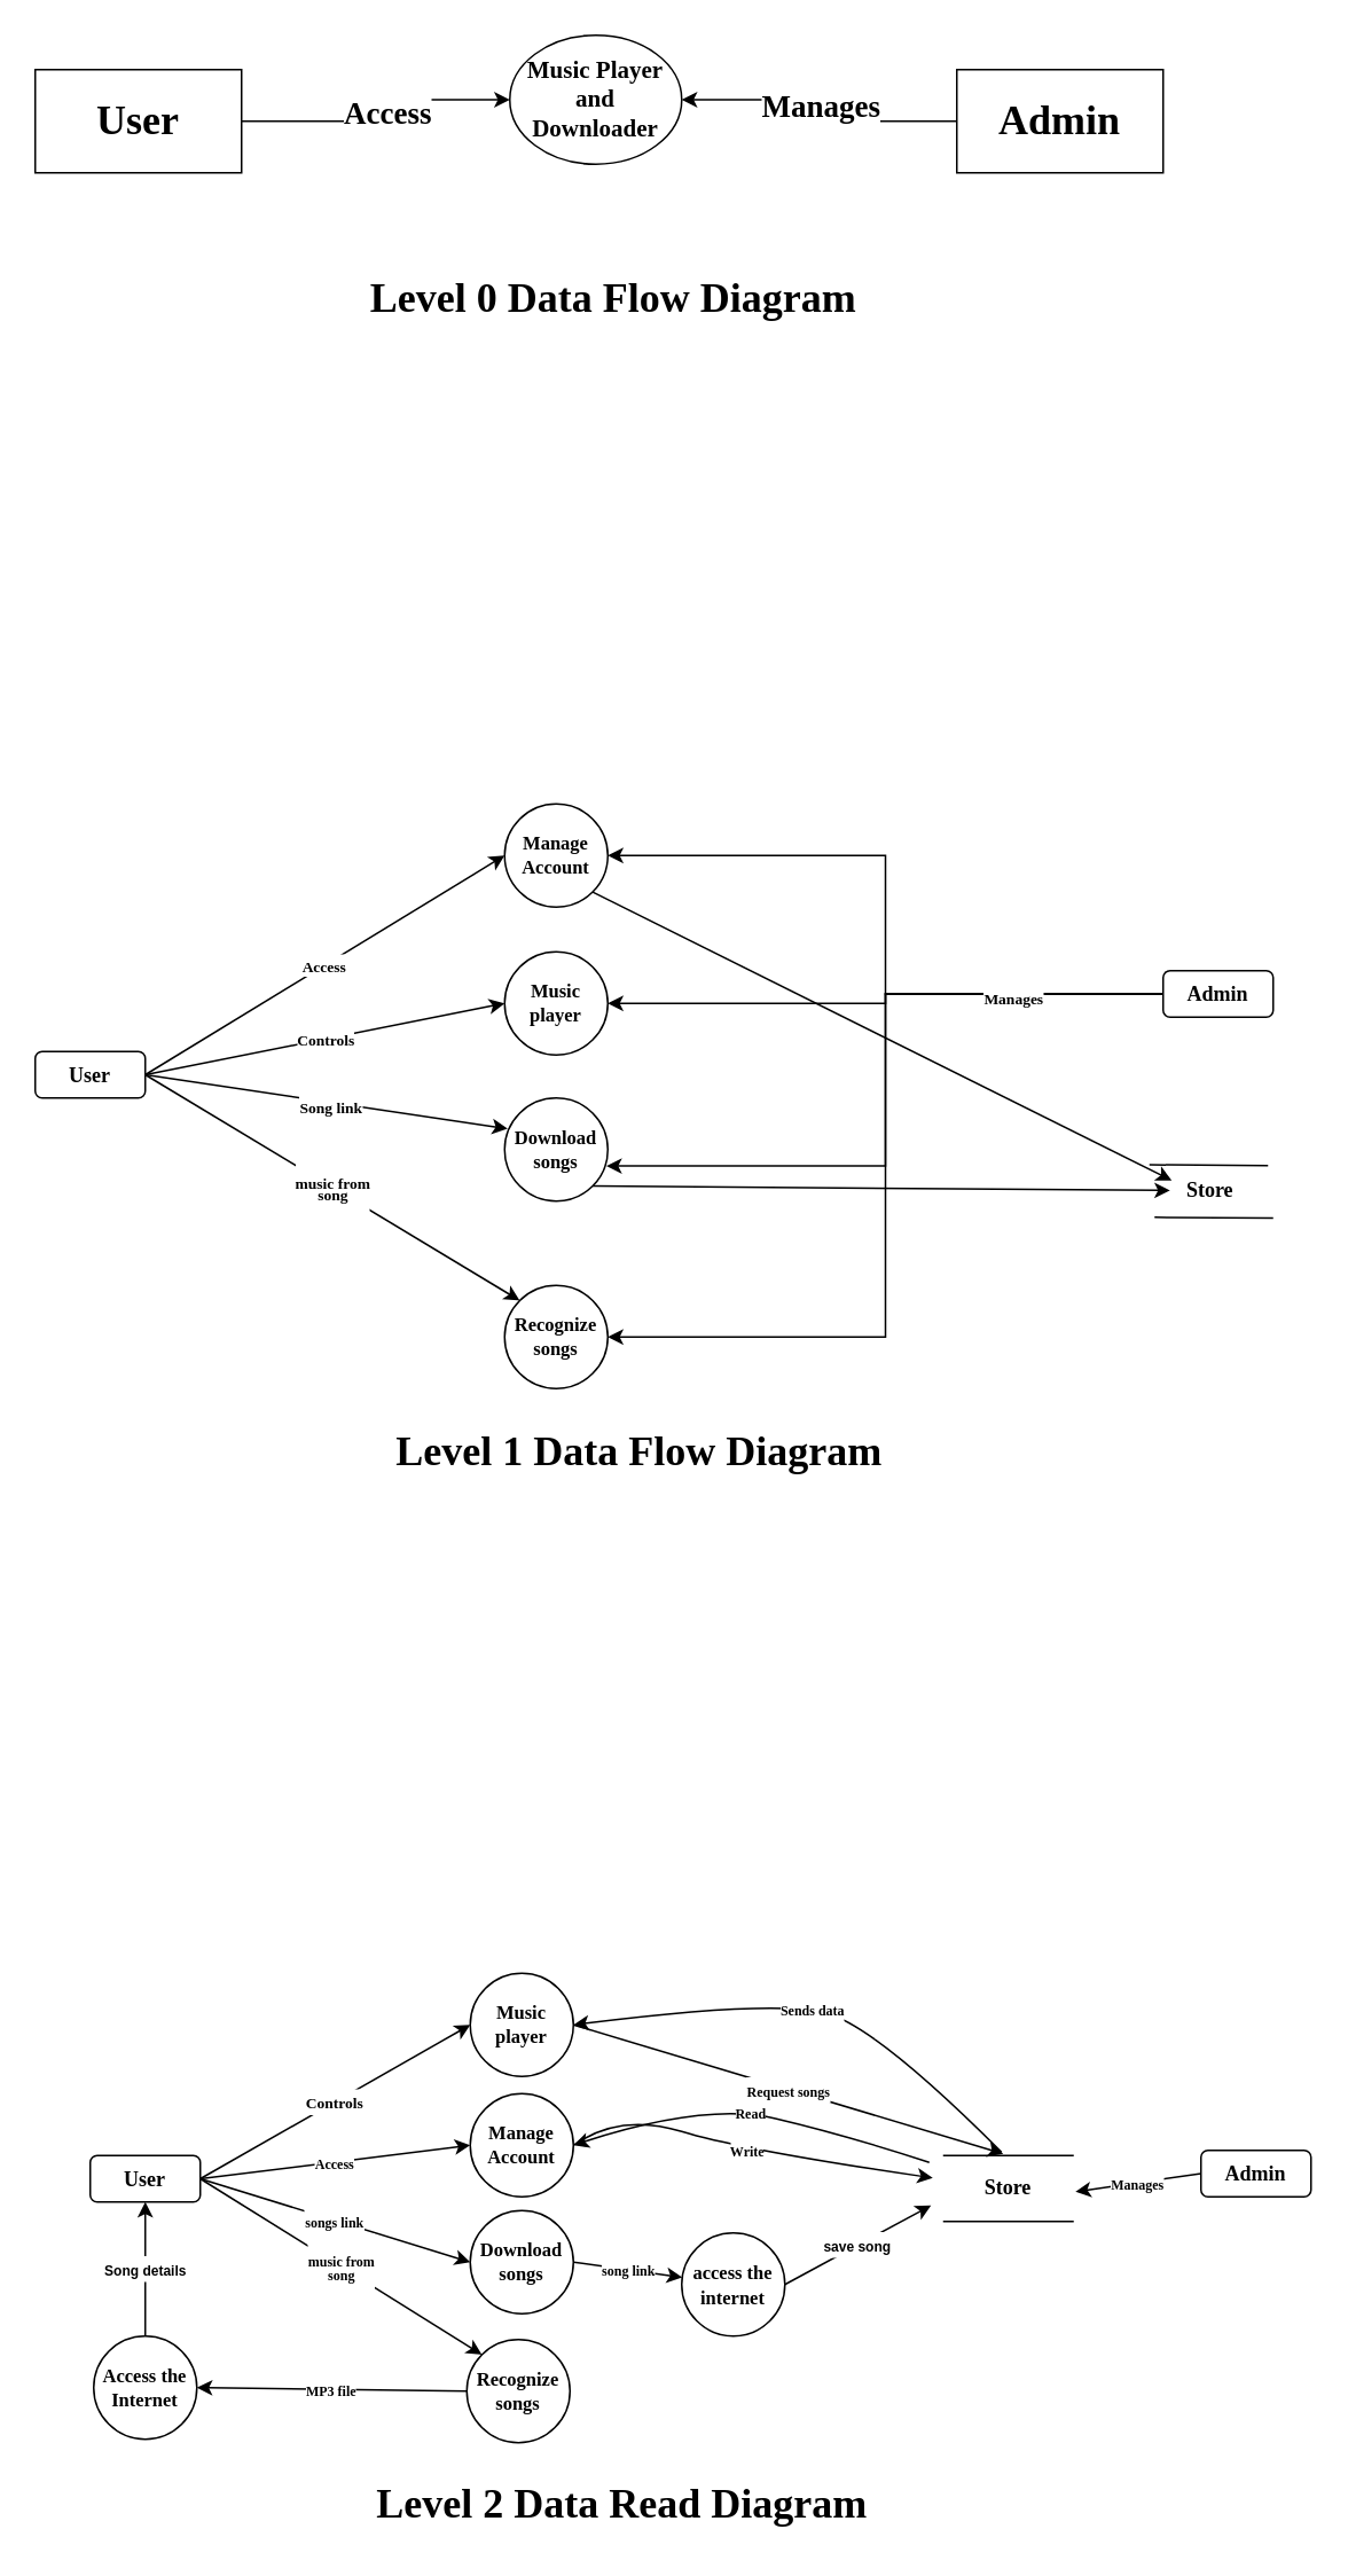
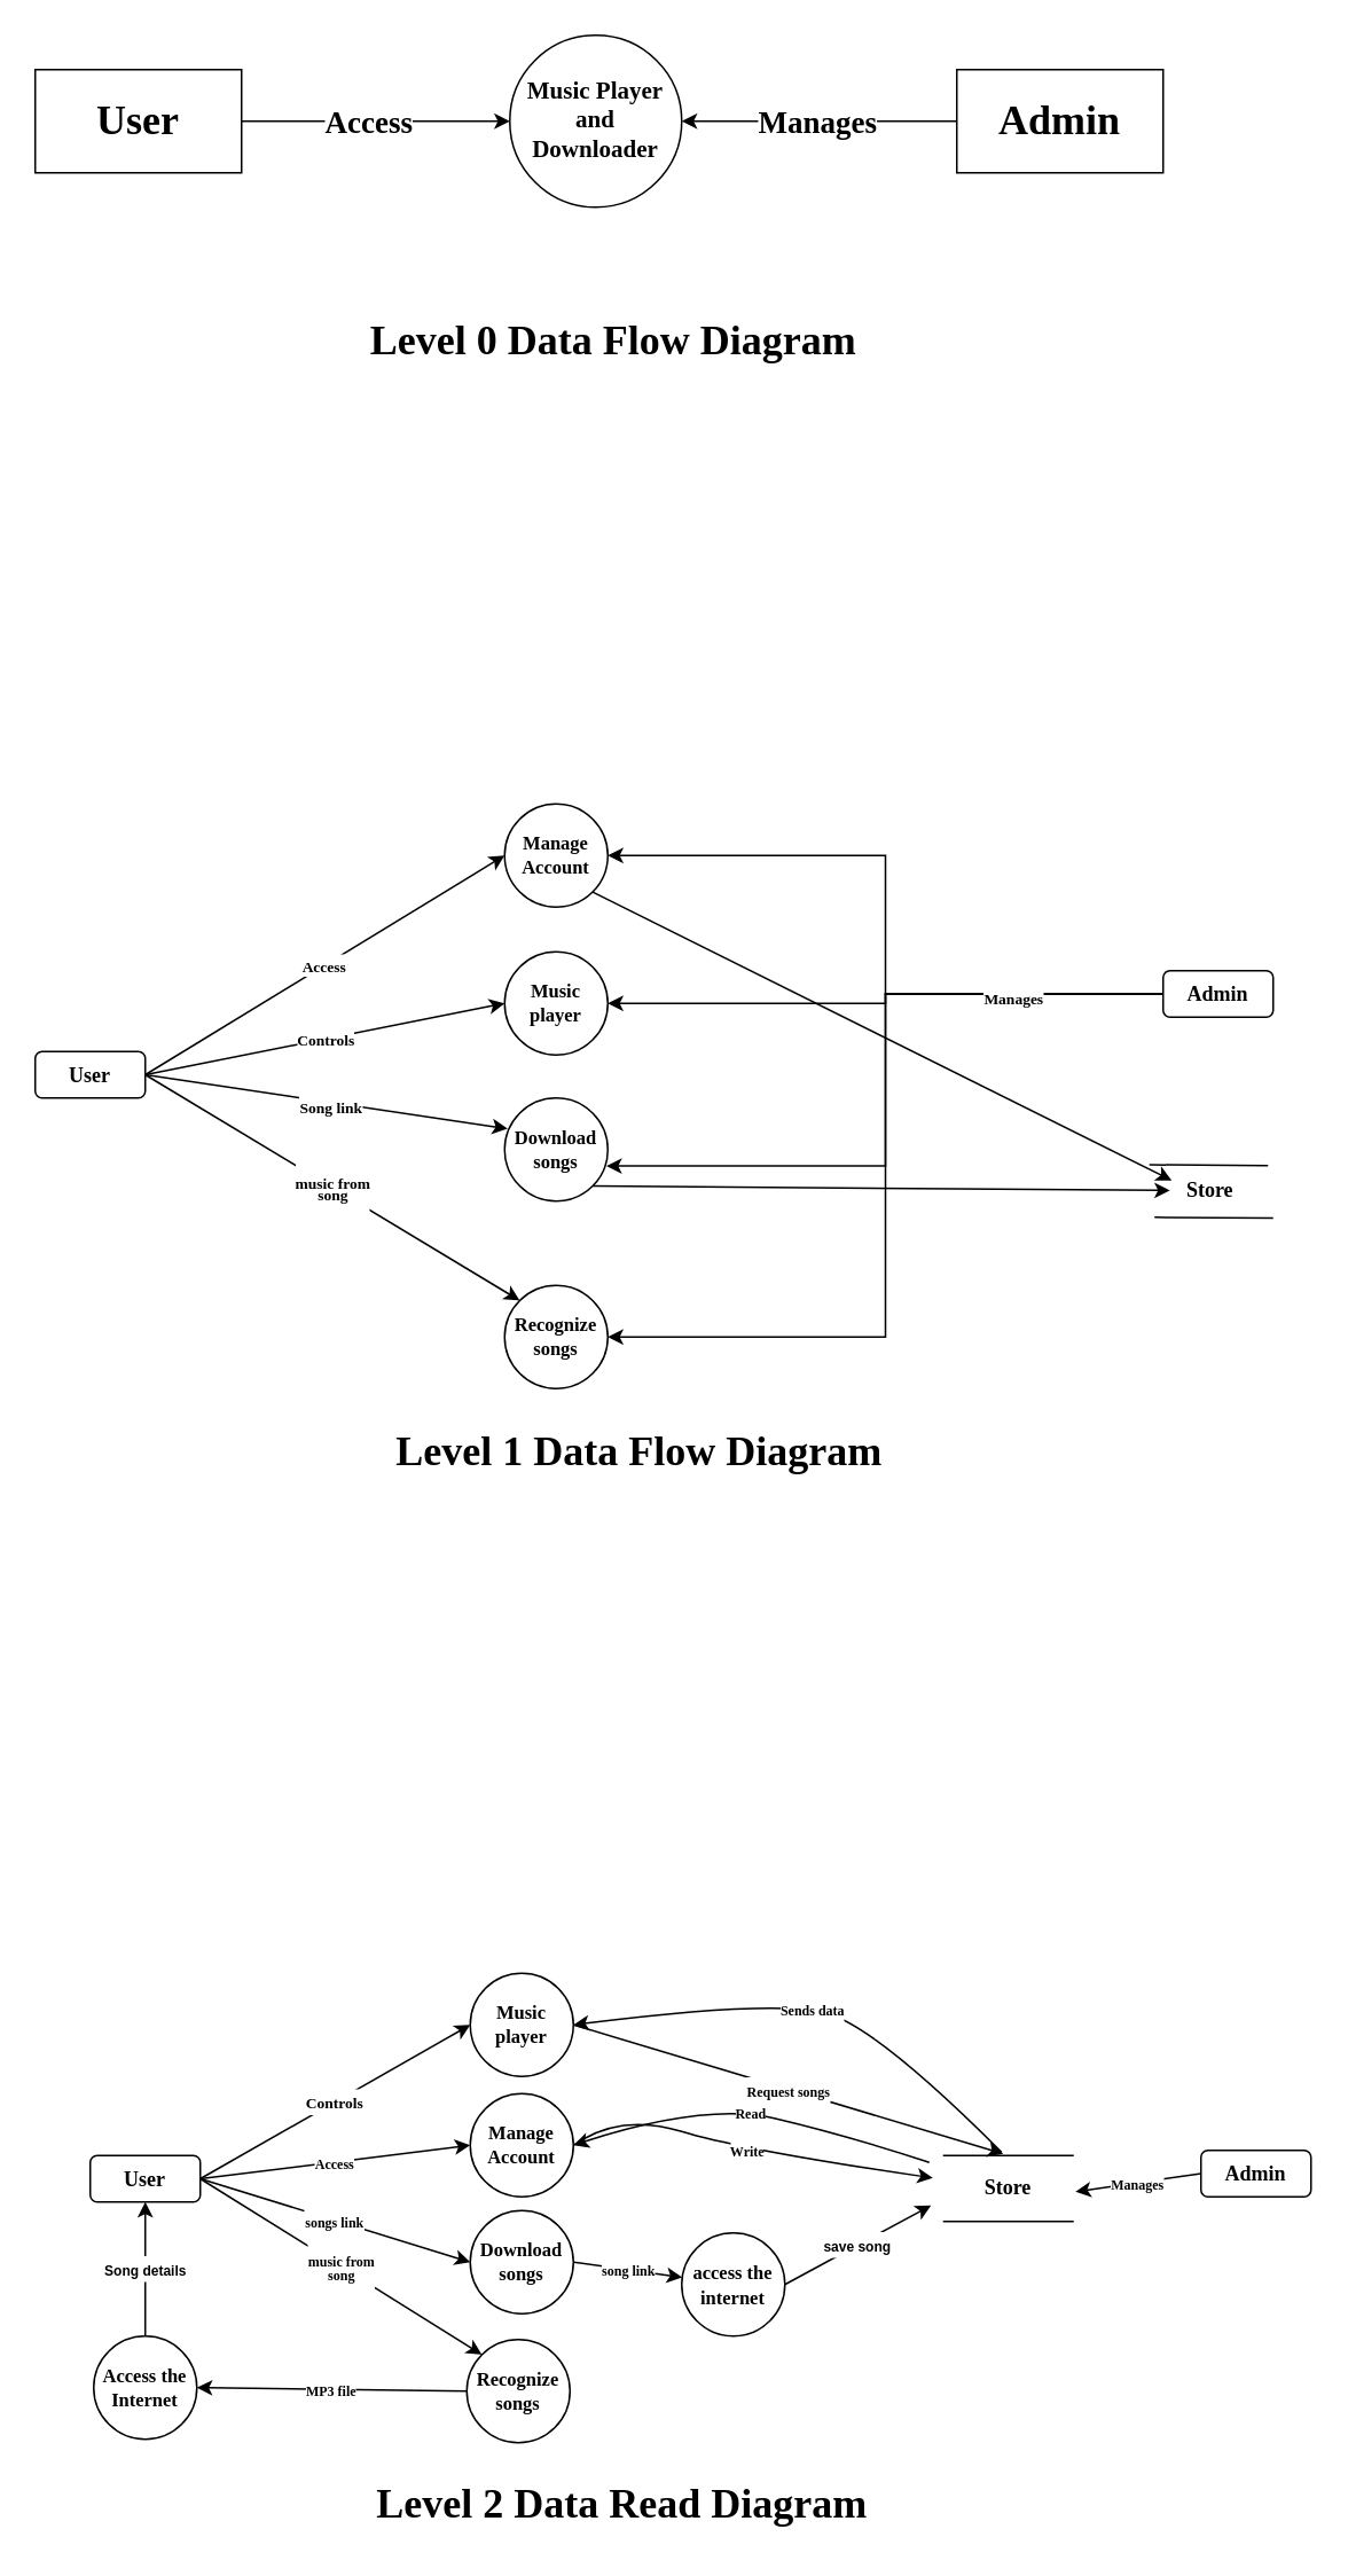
- <mxCell id="22" value="&lt;font face=&quot;Times New Roman&quot; style=&quot;font-size: 14px;&quot;&gt;&lt;b&gt;Music Player and Downloader&lt;/b&gt;&lt;/font&gt;" style="ellipse;whiteSpace=wrap;html=1;aspect=fixed;" parent="1" vertex="1"><mxGeometry x="296" y="20" width="100" height="75" as="geometry" /></mxCell>
+ <mxCell id="22" value="&lt;font face=&quot;Times New Roman&quot; style=&quot;font-size: 14px;&quot;&gt;&lt;b&gt;Music Player and Downloader&lt;/b&gt;&lt;/font&gt;" style="ellipse;whiteSpace=wrap;html=1;aspect=fixed;" parent="1" vertex="1"><mxGeometry x="296" y="20" width="100" height="100" as="geometry" /></mxCell>
- <mxCell id="26" value="&lt;font style=&quot;font-size: 24px;&quot; face=&quot;Times New Roman&quot;&gt;&lt;b&gt;Level 0 Data Flow Diagram&lt;/b&gt;&lt;/font&gt;" style="text;html=1;align=center;verticalAlign=middle;resizable=0;points=[];autosize=1;strokeColor=none;fillColor=none;" parent="1" vertex="1"><mxGeometry x="201" y="153" width="310" height="40" as="geometry" /></mxCell>
+ <mxCell id="26" value="&lt;font style=&quot;font-size: 24px;&quot; face=&quot;Times New Roman&quot;&gt;&lt;b&gt;Level 0 Data Flow Diagram&lt;/b&gt;&lt;/font&gt;" style="text;html=1;align=center;verticalAlign=middle;resizable=0;points=[];autosize=1;strokeColor=none;fillColor=none;" parent="1" vertex="1"><mxGeometry x="201" y="178" width="310" height="40" as="geometry" /></mxCell>
